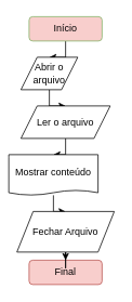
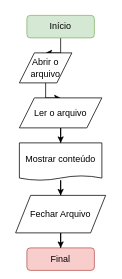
- <mxCell id="3" value="Início" style="rounded=1;whiteSpace=wrap;html=1;fillColor=#f8cecc;strokeColor=#82b366;" vertex="1" parent="1"><mxGeometry x="35" y="20" width="90" height="30" as="geometry" /></mxCell>
+ <mxCell id="3" value="Início" style="rounded=1;whiteSpace=wrap;html=1;fillColor=#d5e8d4;strokeColor=#82b366;" vertex="1" parent="1"><mxGeometry x="35" y="20" width="90" height="30" as="geometry" /></mxCell>
- <mxCell id="10" value="Mostrar conteúdo" style="shape=document;whiteSpace=wrap;html=1;boundedLbl=1;size=0.125;" vertex="1" parent="1"><mxGeometry x="10" y="190" width="110" height="50" as="geometry" /></mxCell>
+ <mxCell id="10" value="Mostrar conteúdo" style="shape=document;whiteSpace=wrap;html=1;boundedLbl=1;size=0.125;" vertex="1" parent="1"><mxGeometry x="25" y="190" width="110" height="50" as="geometry" /></mxCell>
- <mxCell id="4" value="Final" style="rounded=1;whiteSpace=wrap;html=1;fillColor=#f8cecc;strokeColor=#b85450;" vertex="1" parent="1"><mxGeometry x="35" y="320" width="90" height="30" as="geometry" /></mxCell>
+ <mxCell id="4" value="Final" style="rounded=1;whiteSpace=wrap;html=1;fillColor=#f8cecc;strokeColor=#b85450;" vertex="1" parent="1"><mxGeometry x="35" y="330" width="90" height="30" as="geometry" /></mxCell>
